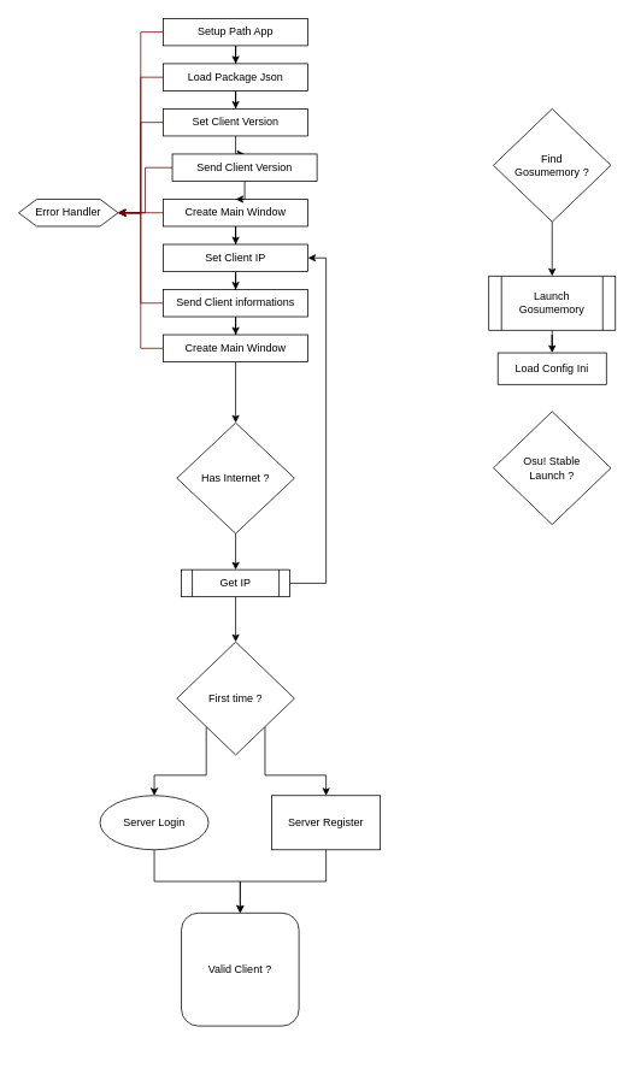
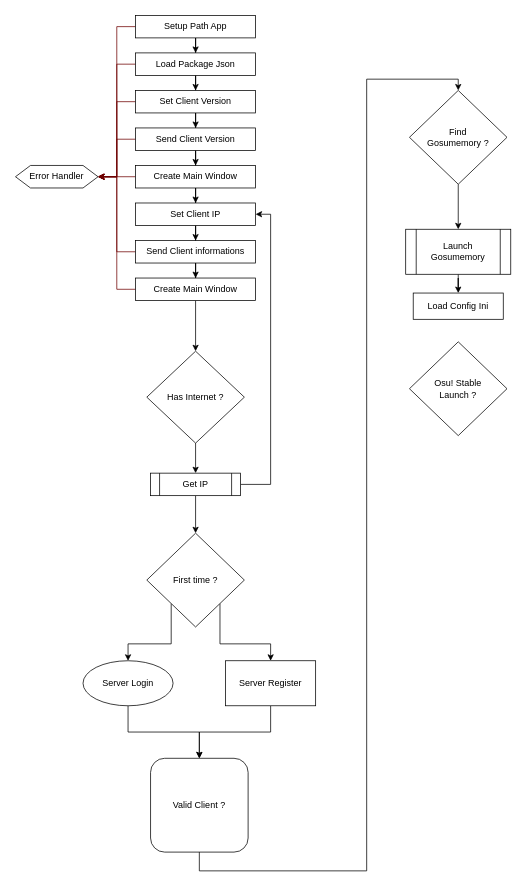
- <mxCell id="20" value="Send Client Version" style="rounded=0;whiteSpace=wrap;html=1;" vertex="1" parent="1"><mxGeometry x="190" y="170" width="160" height="30" as="geometry" /></mxCell>
+ <mxCell id="20" value="Send Client Version" style="rounded=0;whiteSpace=wrap;html=1;" vertex="1" parent="1"><mxGeometry x="180" y="170" width="160" height="30" as="geometry" /></mxCell>
+ <mxCell id="32" style="edgeStyle=orthogonalEdgeStyle;rounded=0;orthogonalLoop=1;jettySize=auto;html=1;entryX=0.5;entryY=0;entryDx=0;entryDy=0;" edge="1" parent="1" source="33" target="35"><mxGeometry relative="1" as="geometry"><Array as="points"><mxPoint x="265" y="1160" /><mxPoint x="488" y="1160" /><mxPoint x="488" y="105" /><mxPoint x="610" y="105" /></Array></mxGeometry></mxCell>
